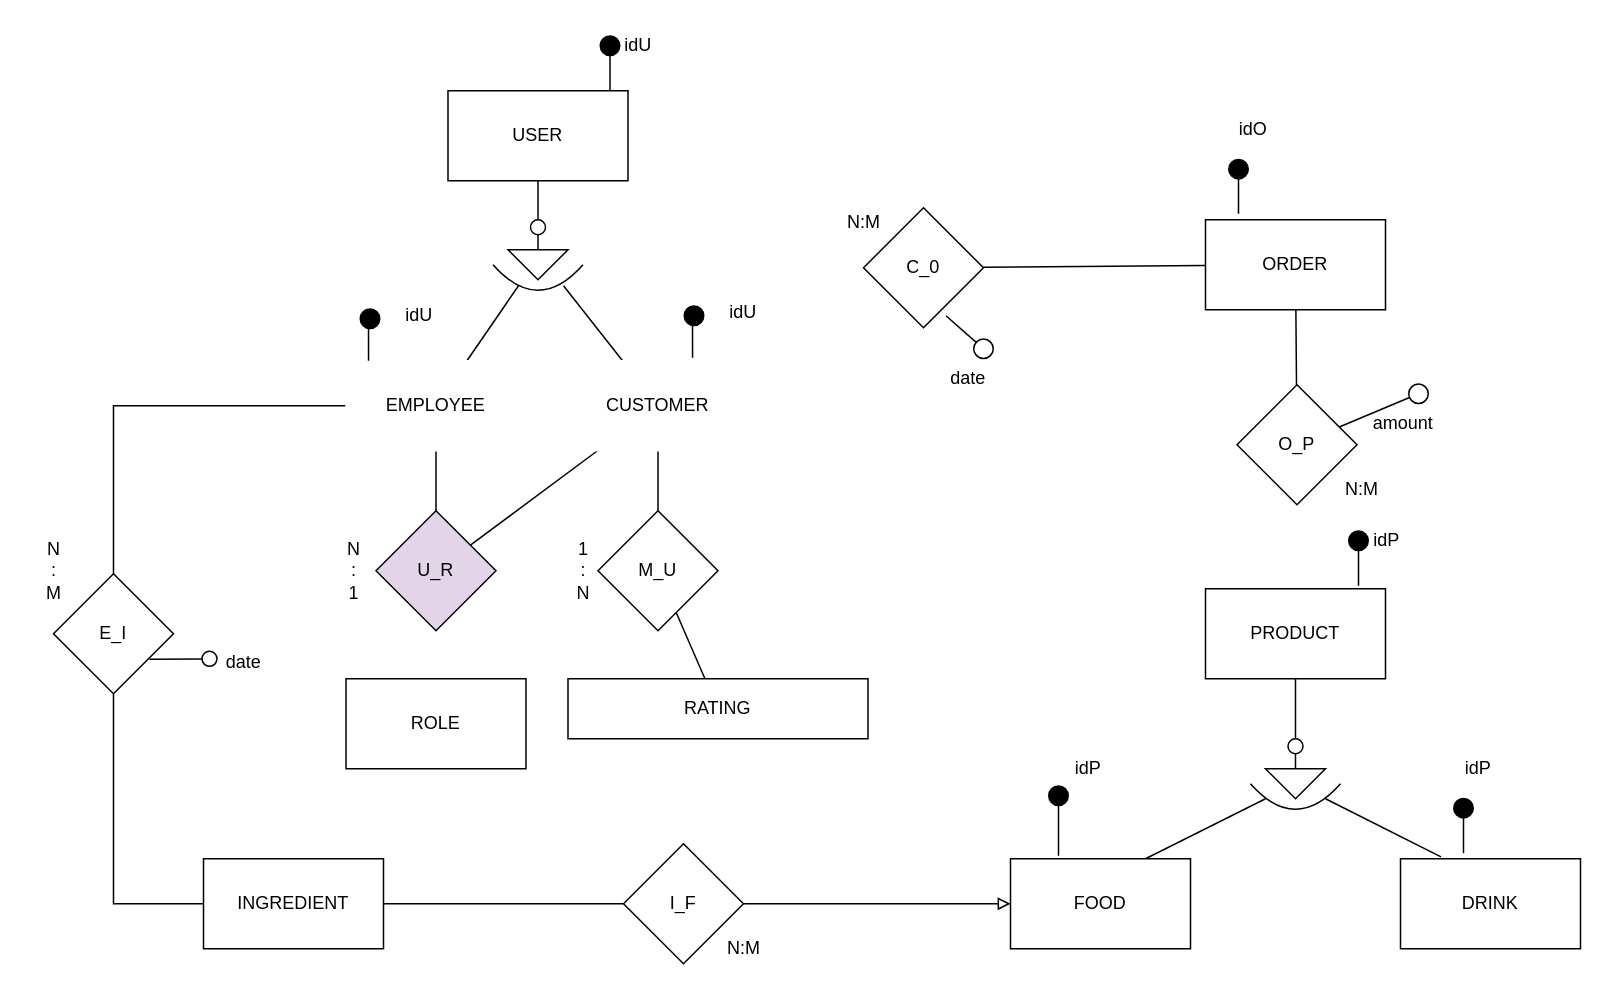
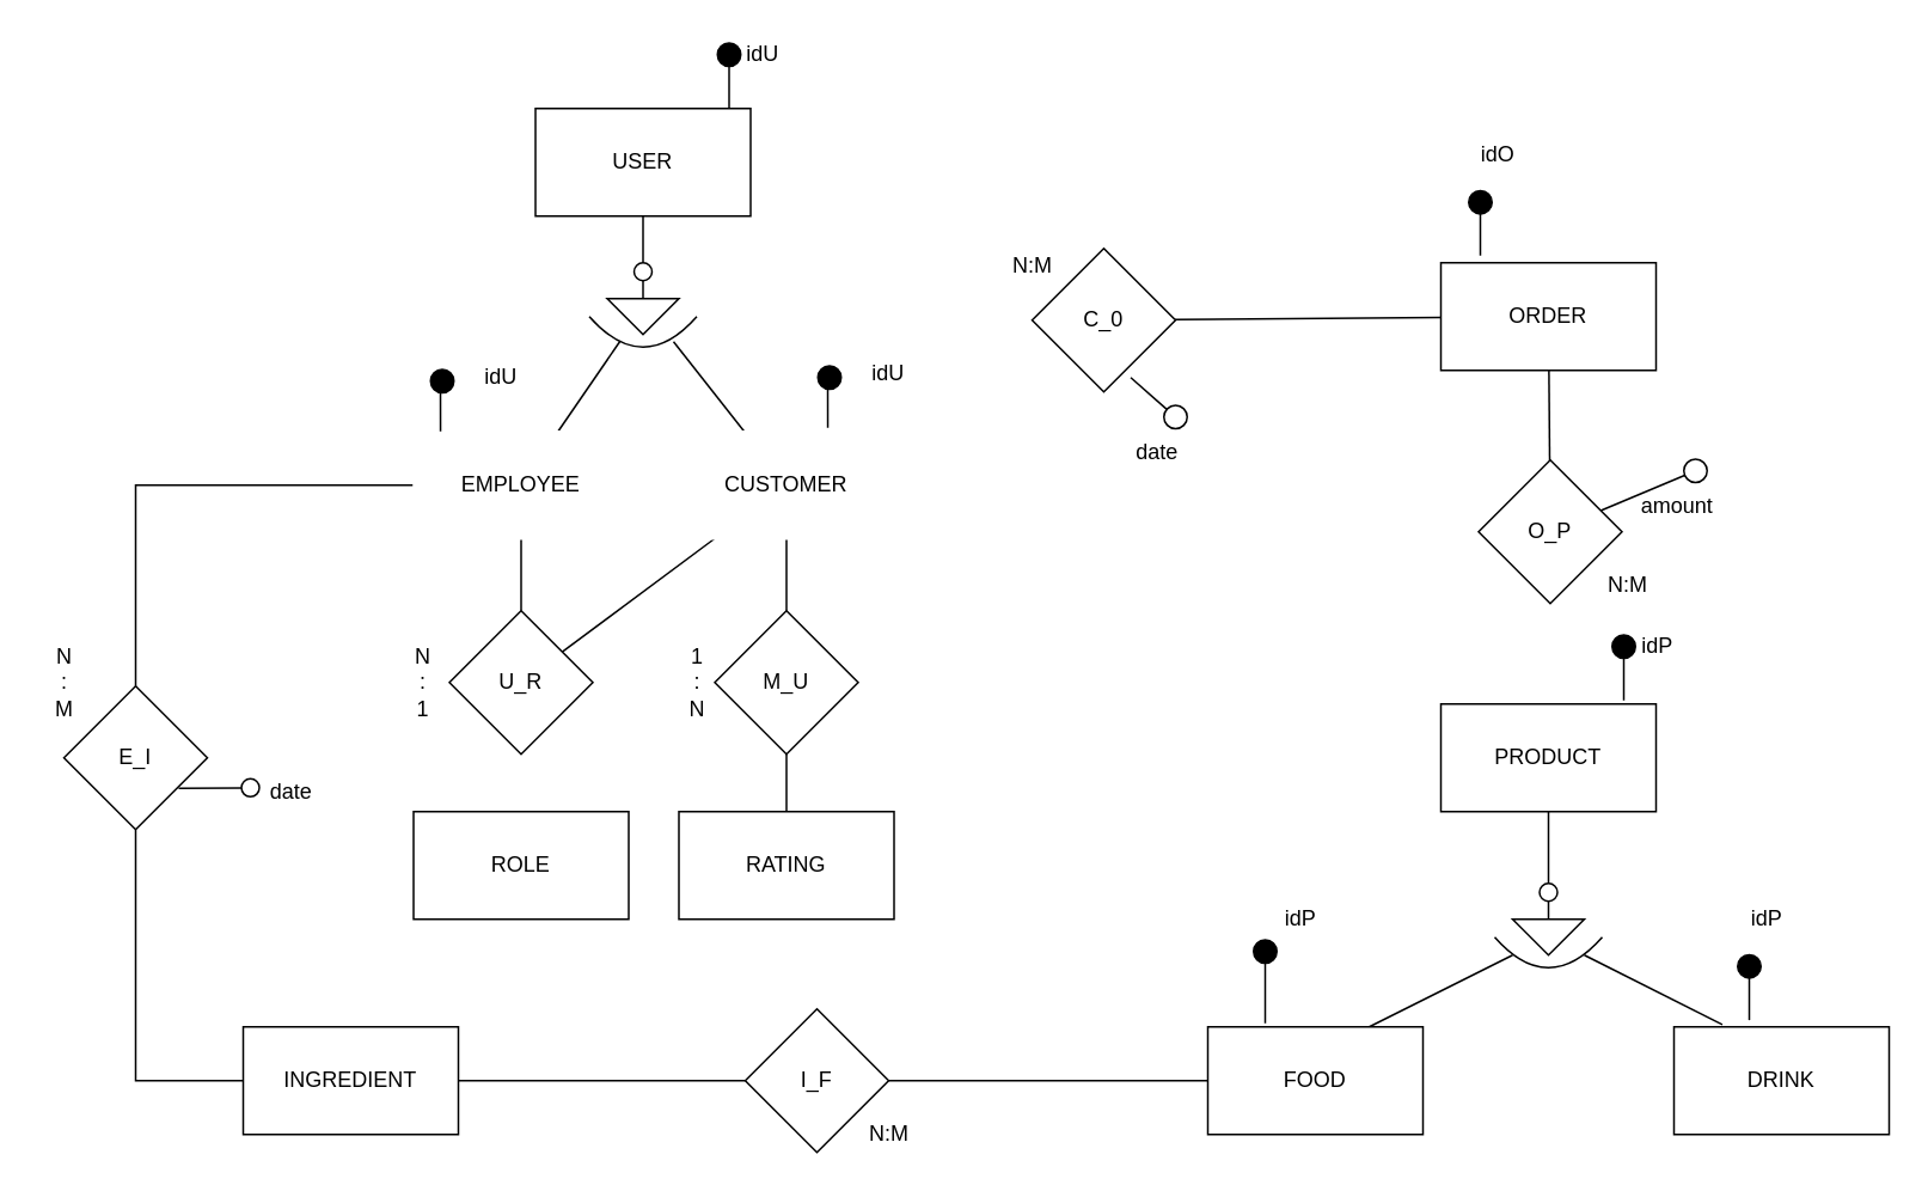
- <mxCell id="6" value="U_R" style="rhombus;whiteSpace=wrap;html=1;fillColor=#e1d5e7;" parent="1" vertex="1"><mxGeometry x="250" y="340" width="80" height="80" as="geometry" /></mxCell>
+ <mxCell id="6" value="U_R" style="rhombus;whiteSpace=wrap;html=1;" parent="1" vertex="1"><mxGeometry x="250" y="340" width="80" height="80" as="geometry" /></mxCell>
- <mxCell id="30" value="RATING" style="rounded=0;whiteSpace=wrap;html=1;" parent="1" vertex="1"><mxGeometry x="378" y="452" width="200" height="40" as="geometry" /></mxCell>
+ <mxCell id="30" value="RATING" style="rounded=0;whiteSpace=wrap;html=1;" parent="1" vertex="1"><mxGeometry x="378" y="452" width="120" height="60" as="geometry" /></mxCell>
- <mxCell id="12" style="edgeStyle=none;html=1;endArrow=block;endFill=0;strokeColor=default;" parent="1" source="13" target="9" edge="1"><mxGeometry relative="1" as="geometry" /></mxCell>
+ <mxCell id="12" style="edgeStyle=none;html=1;endArrow=none;endFill=0;strokeColor=default;" parent="1" source="13" target="9" edge="1"><mxGeometry relative="1" as="geometry" /></mxCell>
